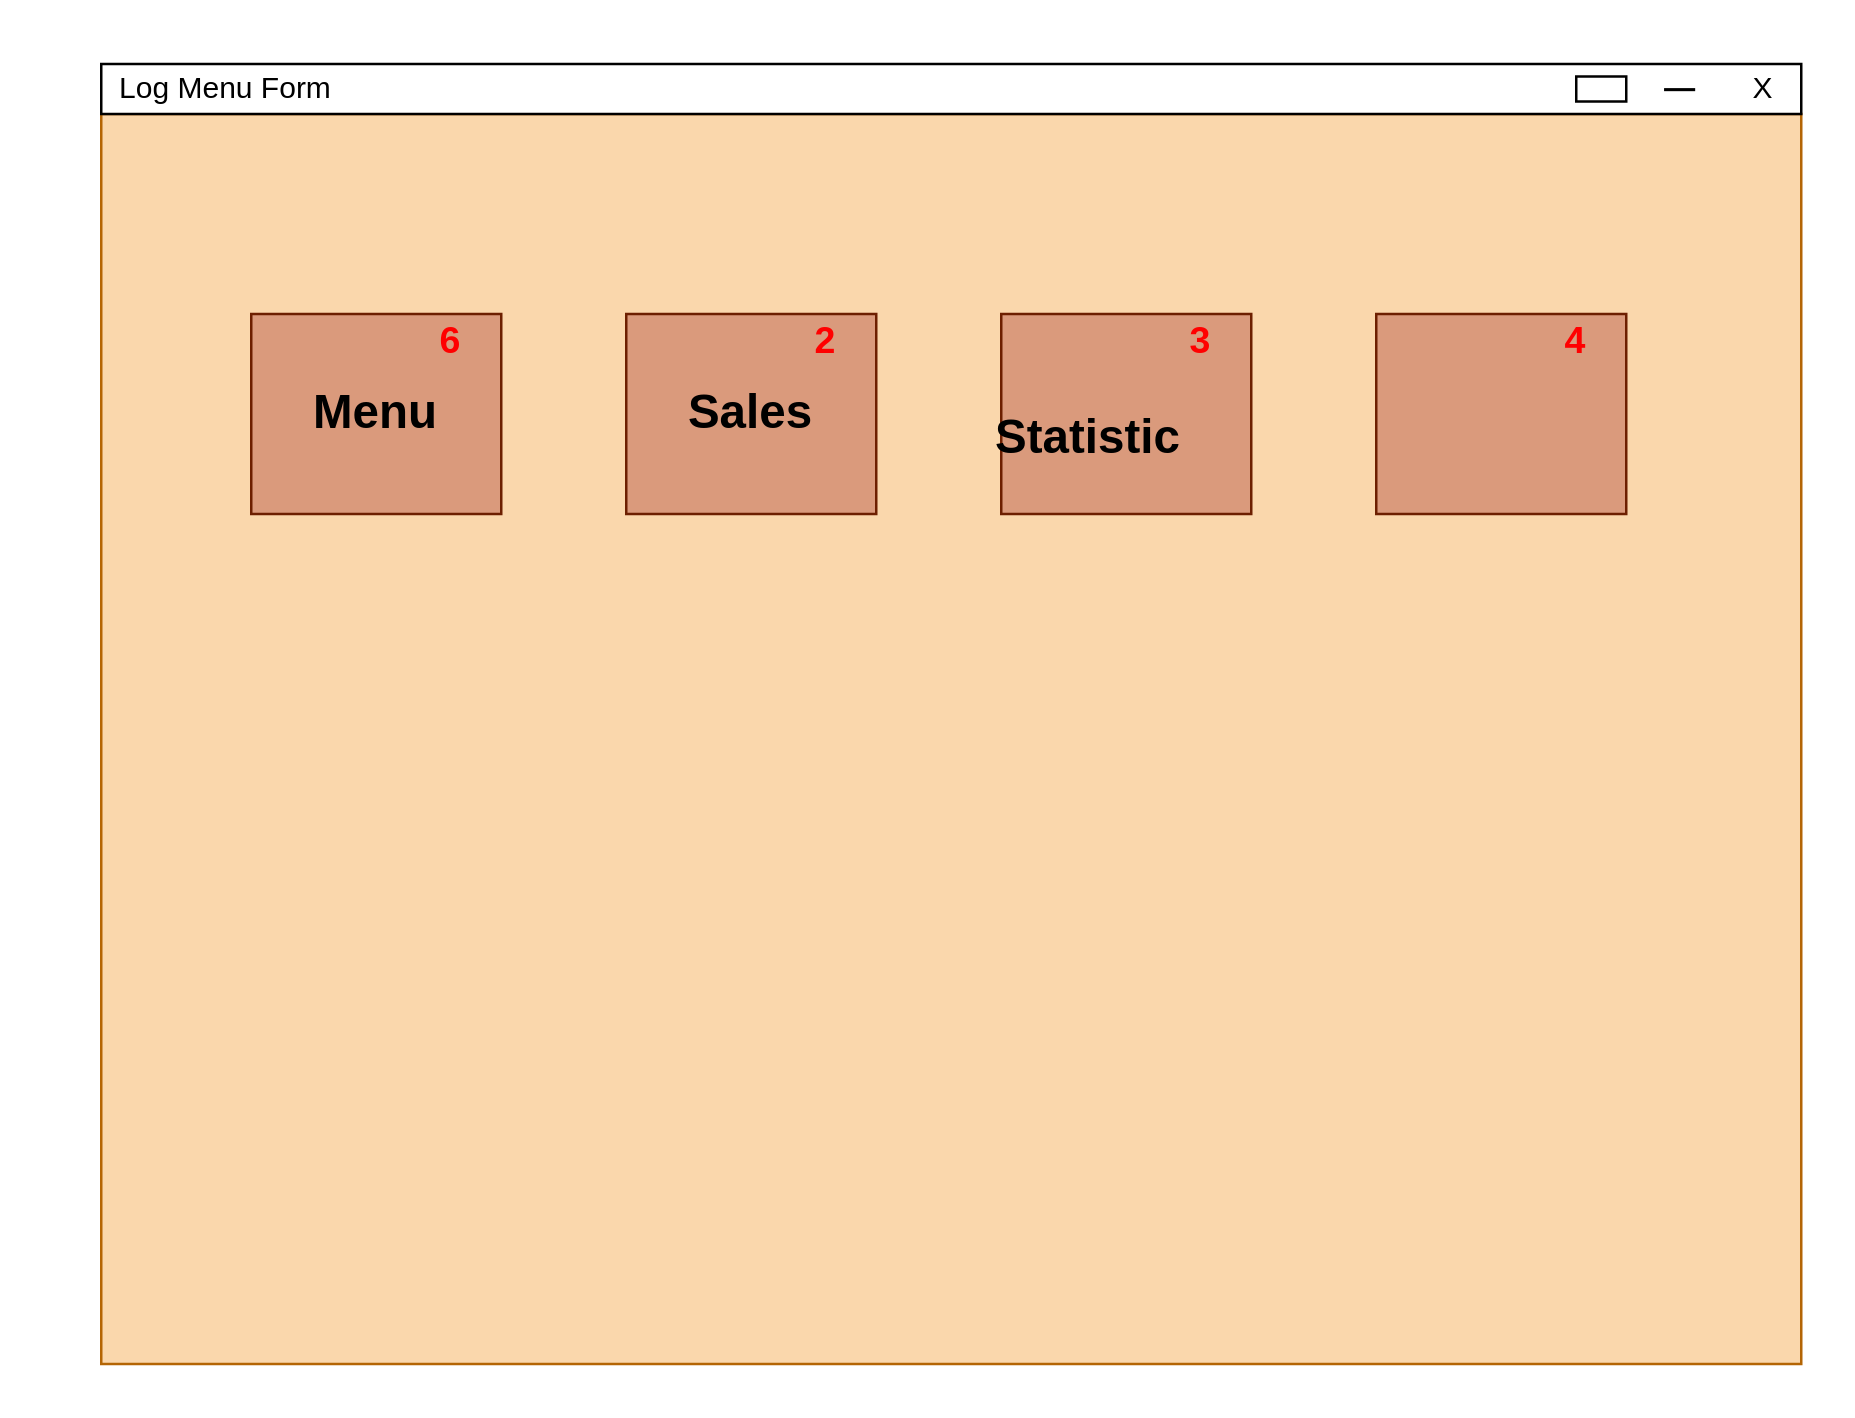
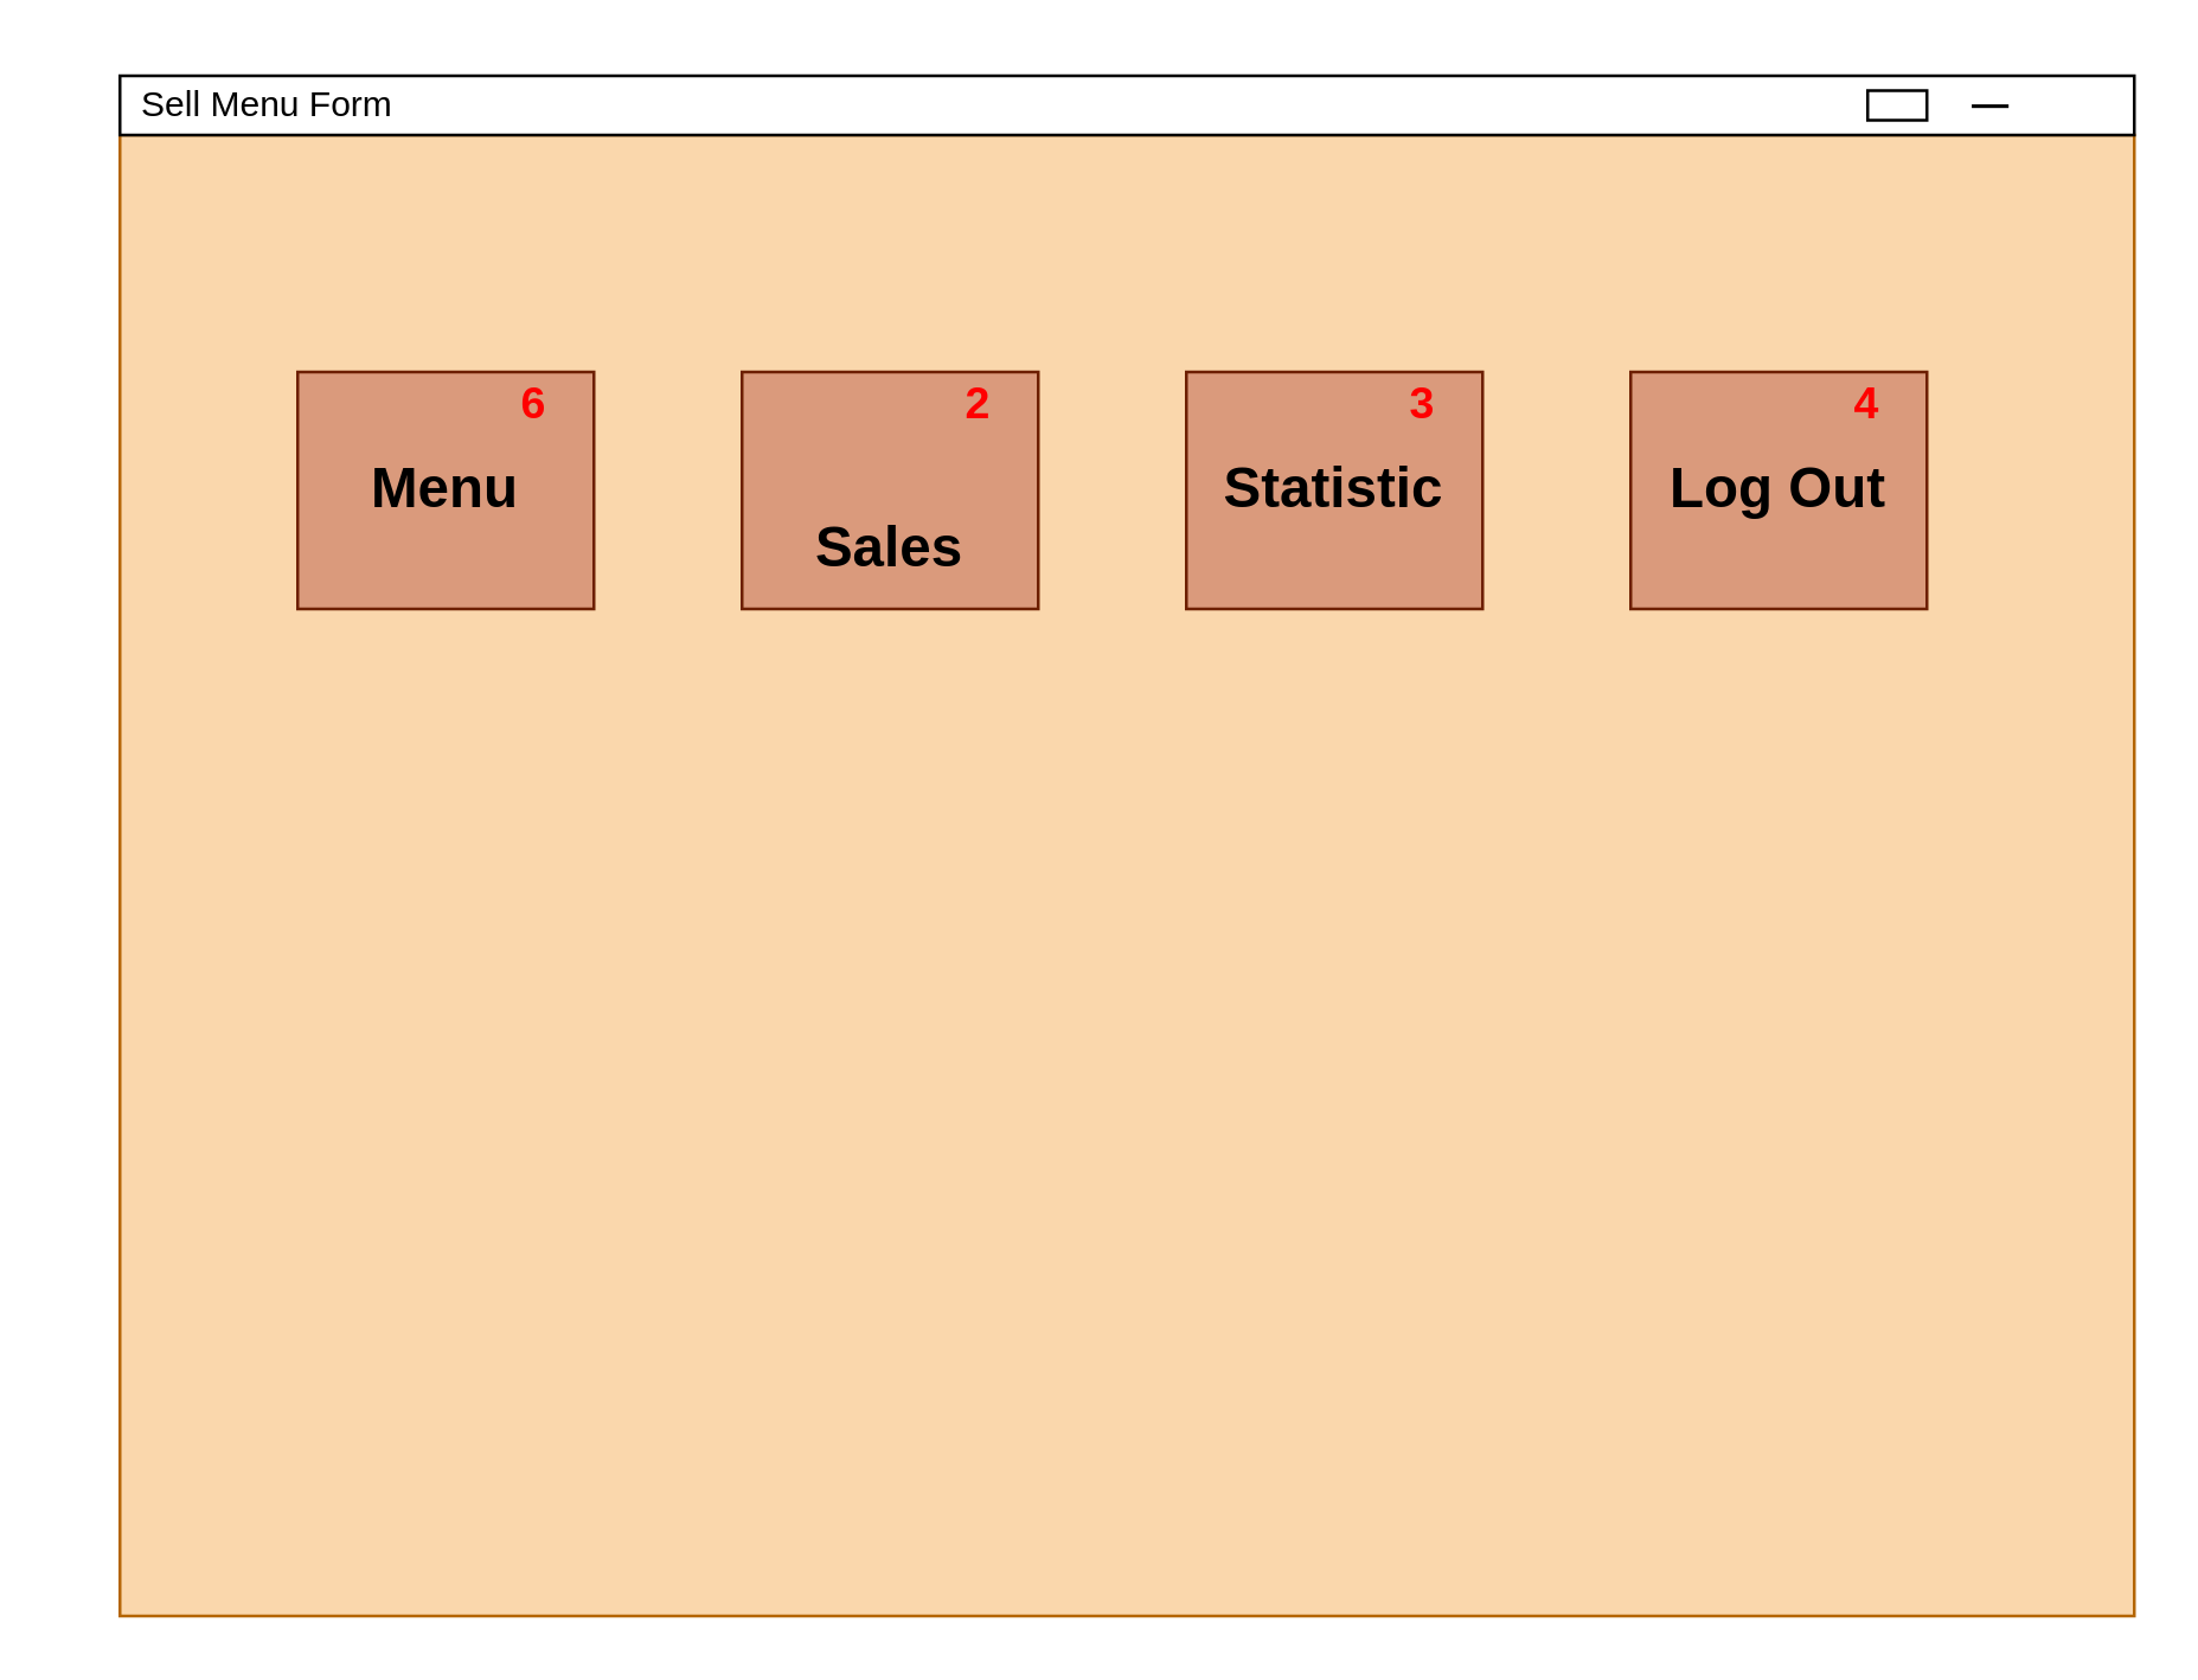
- <mxCell id="7" value="Log Menu Form" style="text;html=1;strokeColor=none;fillColor=none;align=center;verticalAlign=middle;whiteSpace=wrap;rounded=0;" vertex="1" parent="1"><mxGeometry x="20" y="20" width="140" height="30" as="geometry" /></mxCell>
+ <mxCell id="7" value="Sell Menu Form" style="text;html=1;strokeColor=none;fillColor=none;align=center;verticalAlign=middle;whiteSpace=wrap;rounded=0;" vertex="1" parent="1"><mxGeometry x="20" y="20" width="140" height="30" as="geometry" /></mxCell>
- <mxCell id="5" value="X" style="text;html=1;strokeColor=none;fillColor=none;align=center;verticalAlign=middle;whiteSpace=wrap;rounded=0;" vertex="1" parent="1"><mxGeometry x="690" y="25" width="30" height="20" as="geometry" /></mxCell>
- <mxCell id="12" value="&lt;b&gt;Sales&lt;/b&gt;" style="text;html=1;strokeColor=none;fillColor=none;align=center;verticalAlign=middle;whiteSpace=wrap;rounded=0;fontSize=19;" vertex="1" parent="1"><mxGeometry x="270" y="150" width="60" height="30" as="geometry" /></mxCell>
+ <mxCell id="12" value="&lt;b&gt;Sales&lt;/b&gt;" style="text;html=1;strokeColor=none;fillColor=none;align=center;verticalAlign=middle;whiteSpace=wrap;rounded=0;fontSize=19;" vertex="1" parent="1"><mxGeometry x="270" y="170" width="60" height="30" as="geometry" /></mxCell>
+ <mxCell id="15" value="&lt;b&gt;Log Out&lt;/b&gt;" style="text;html=1;strokeColor=none;fillColor=none;align=center;verticalAlign=middle;whiteSpace=wrap;rounded=0;fontSize=19;" vertex="1" parent="1"><mxGeometry x="560" y="150" width="80" height="30" as="geometry" /></mxCell>
- <mxCell id="13" value="&lt;b&gt;Statistic&lt;/b&gt;" style="text;html=1;strokeColor=none;fillColor=none;align=center;verticalAlign=middle;whiteSpace=wrap;rounded=0;fontSize=19;" vertex="1" parent="1"><mxGeometry x="405" y="160" width="60" height="30" as="geometry" /></mxCell>
+ <mxCell id="13" value="&lt;b&gt;Statistic&lt;/b&gt;" style="text;html=1;strokeColor=none;fillColor=none;align=center;verticalAlign=middle;whiteSpace=wrap;rounded=0;fontSize=19;" vertex="1" parent="1"><mxGeometry x="420" y="150" width="60" height="30" as="geometry" /></mxCell>
